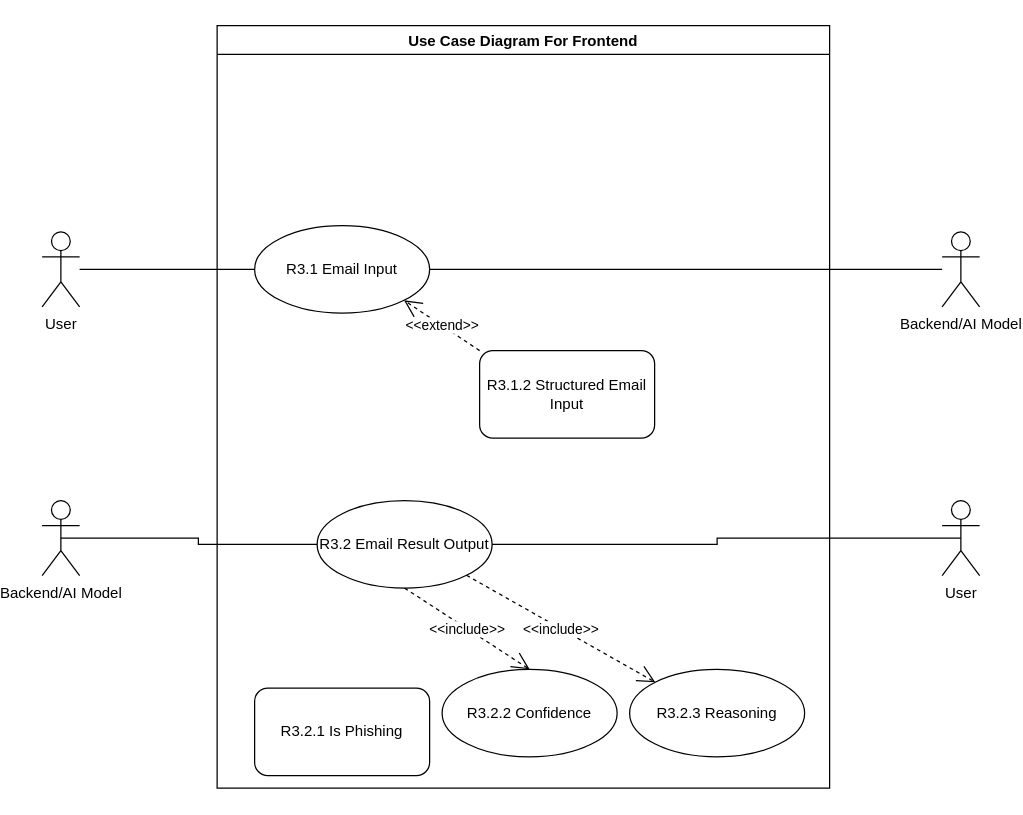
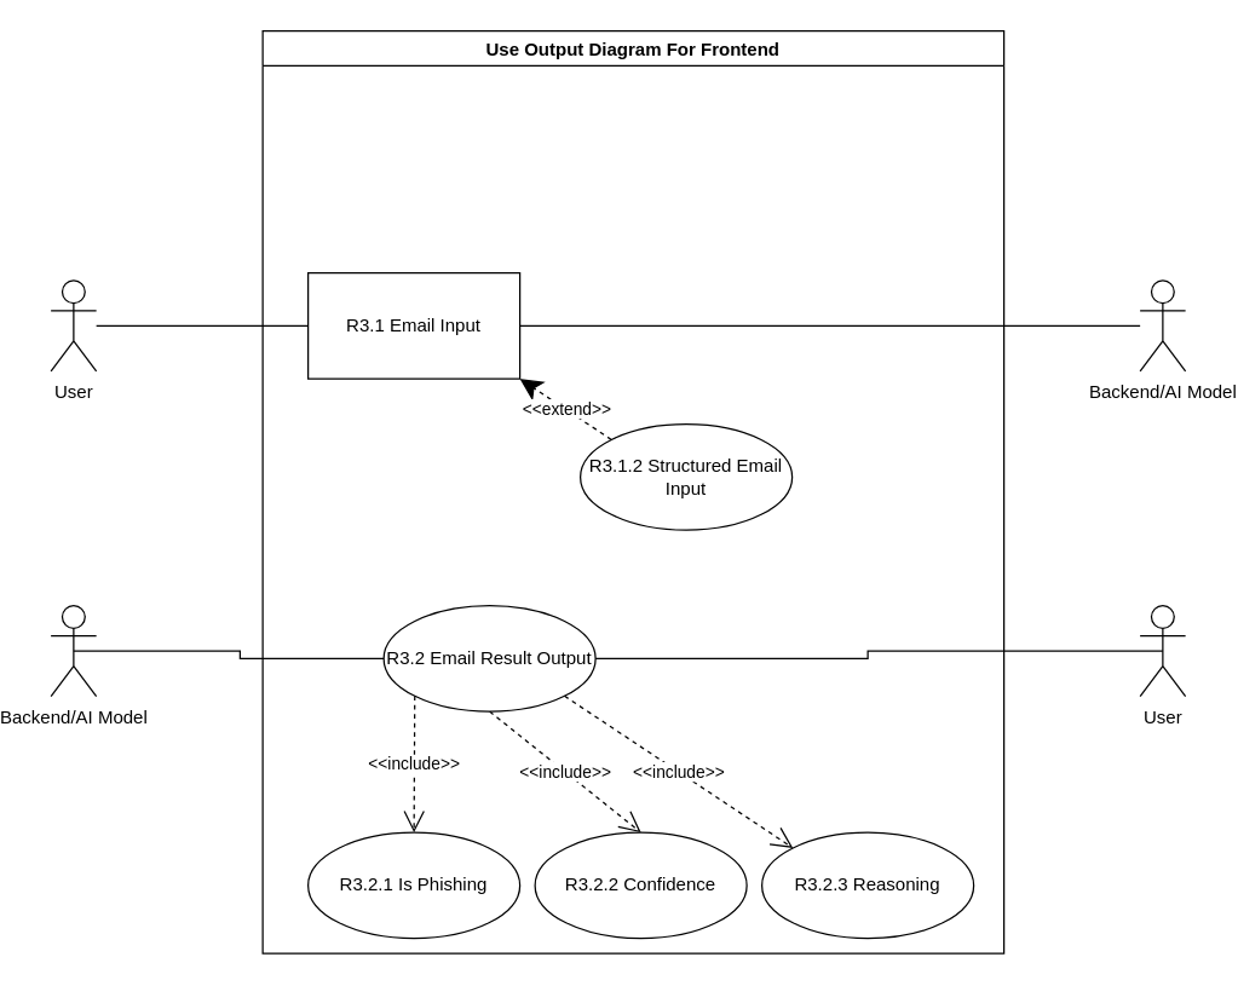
- <mxCell id="2" value="Use Case Diagram For Frontend" style="swimlane;" vertex="1" parent="1"><mxGeometry x="160" y="20" width="490" height="610" as="geometry" /></mxCell>
+ <mxCell id="2" value="Use Output Diagram For Frontend" style="swimlane;" vertex="1" parent="1"><mxGeometry x="160" y="20" width="490" height="610" as="geometry" /></mxCell>
- <mxCell id="3" value="R3.1 Email Input" style="ellipse;whiteSpace=wrap;html=1;" vertex="1" parent="2"><mxGeometry x="30" y="160" width="140" height="70" as="geometry" /></mxCell>
+ <mxCell id="3" value="R3.1 Email Input" style="whiteSpace=wrap;html=1;rounded=0;" vertex="1" parent="2"><mxGeometry x="30" y="160" width="140" height="70" as="geometry" /></mxCell>
- <mxCell id="5" value="&amp;lt;&amp;lt;extend&amp;gt;&amp;gt;" style="endArrow=open;endSize=12;dashed=1;html=1;rounded=0;exitX=0;exitY=0;exitDx=0;exitDy=0;entryX=1;entryY=1;entryDx=0;entryDy=0;" edge="1" parent="2" source="4" target="3"><mxGeometry width="160" relative="1" as="geometry"><mxPoint x="295" y="190" as="sourcePoint" /><mxPoint x="195" y="240" as="targetPoint" /></mxGeometry></mxCell>
+ <mxCell id="5" value="&amp;lt;&amp;lt;extend&amp;gt;&amp;gt;" style="endArrow=classic;endSize=12;dashed=1;html=1;rounded=0;exitX=0;exitY=0;exitDx=0;exitDy=0;entryX=1;entryY=1;entryDx=0;entryDy=0;" edge="1" parent="2" source="4" target="3"><mxGeometry width="160" relative="1" as="geometry"><mxPoint x="295" y="190" as="sourcePoint" /><mxPoint x="195" y="240" as="targetPoint" /></mxGeometry></mxCell>
- <mxCell id="4" value="R3.1.2 Structured Email Input" style="whiteSpace=wrap;html=1;rounded=1;" vertex="1" parent="2"><mxGeometry x="210" y="260" width="140" height="70" as="geometry" /></mxCell>
+ <mxCell id="4" value="R3.1.2 Structured Email Input" style="ellipse;whiteSpace=wrap;html=1;" vertex="1" parent="2"><mxGeometry x="210" y="260" width="140" height="70" as="geometry" /></mxCell>
+ <mxCell id="10" value="&amp;lt;&amp;lt;include&amp;gt;&amp;gt;" style="endArrow=open;endSize=12;dashed=1;html=1;rounded=0;exitX=0;exitY=1;exitDx=0;exitDy=0;entryX=0.5;entryY=0;entryDx=0;entryDy=0;" edge="1" parent="2" source="6" target="7"><mxGeometry width="160" relative="1" as="geometry"><mxPoint x="170" y="430" as="sourcePoint" /><mxPoint x="330" y="430" as="targetPoint" /></mxGeometry></mxCell>
- <mxCell id="8" value="R3.2.2 Confidence" style="ellipse;whiteSpace=wrap;html=1;" vertex="1" parent="2"><mxGeometry x="180" y="515" width="140" height="70" as="geometry" /></mxCell>
+ <mxCell id="8" value="R3.2.2 Confidence" style="ellipse;whiteSpace=wrap;html=1;" vertex="1" parent="2"><mxGeometry x="180" y="530" width="140" height="70" as="geometry" /></mxCell>
- <mxCell id="9" value="R3.2.3 Reasoning" style="ellipse;whiteSpace=wrap;html=1;" vertex="1" parent="2"><mxGeometry x="330" y="515" width="140" height="70" as="geometry" /></mxCell>
+ <mxCell id="9" value="R3.2.3 Reasoning" style="ellipse;whiteSpace=wrap;html=1;" vertex="1" parent="2"><mxGeometry x="330" y="530" width="140" height="70" as="geometry" /></mxCell>
- <mxCell id="7" value="R3.2.1 Is Phishing" style="whiteSpace=wrap;html=1;rounded=1;" vertex="1" parent="2"><mxGeometry x="30" y="530" width="140" height="70" as="geometry" /></mxCell>
+ <mxCell id="7" value="R3.2.1 Is Phishing" style="ellipse;whiteSpace=wrap;html=1;" vertex="1" parent="2"><mxGeometry x="30" y="530" width="140" height="70" as="geometry" /></mxCell>
